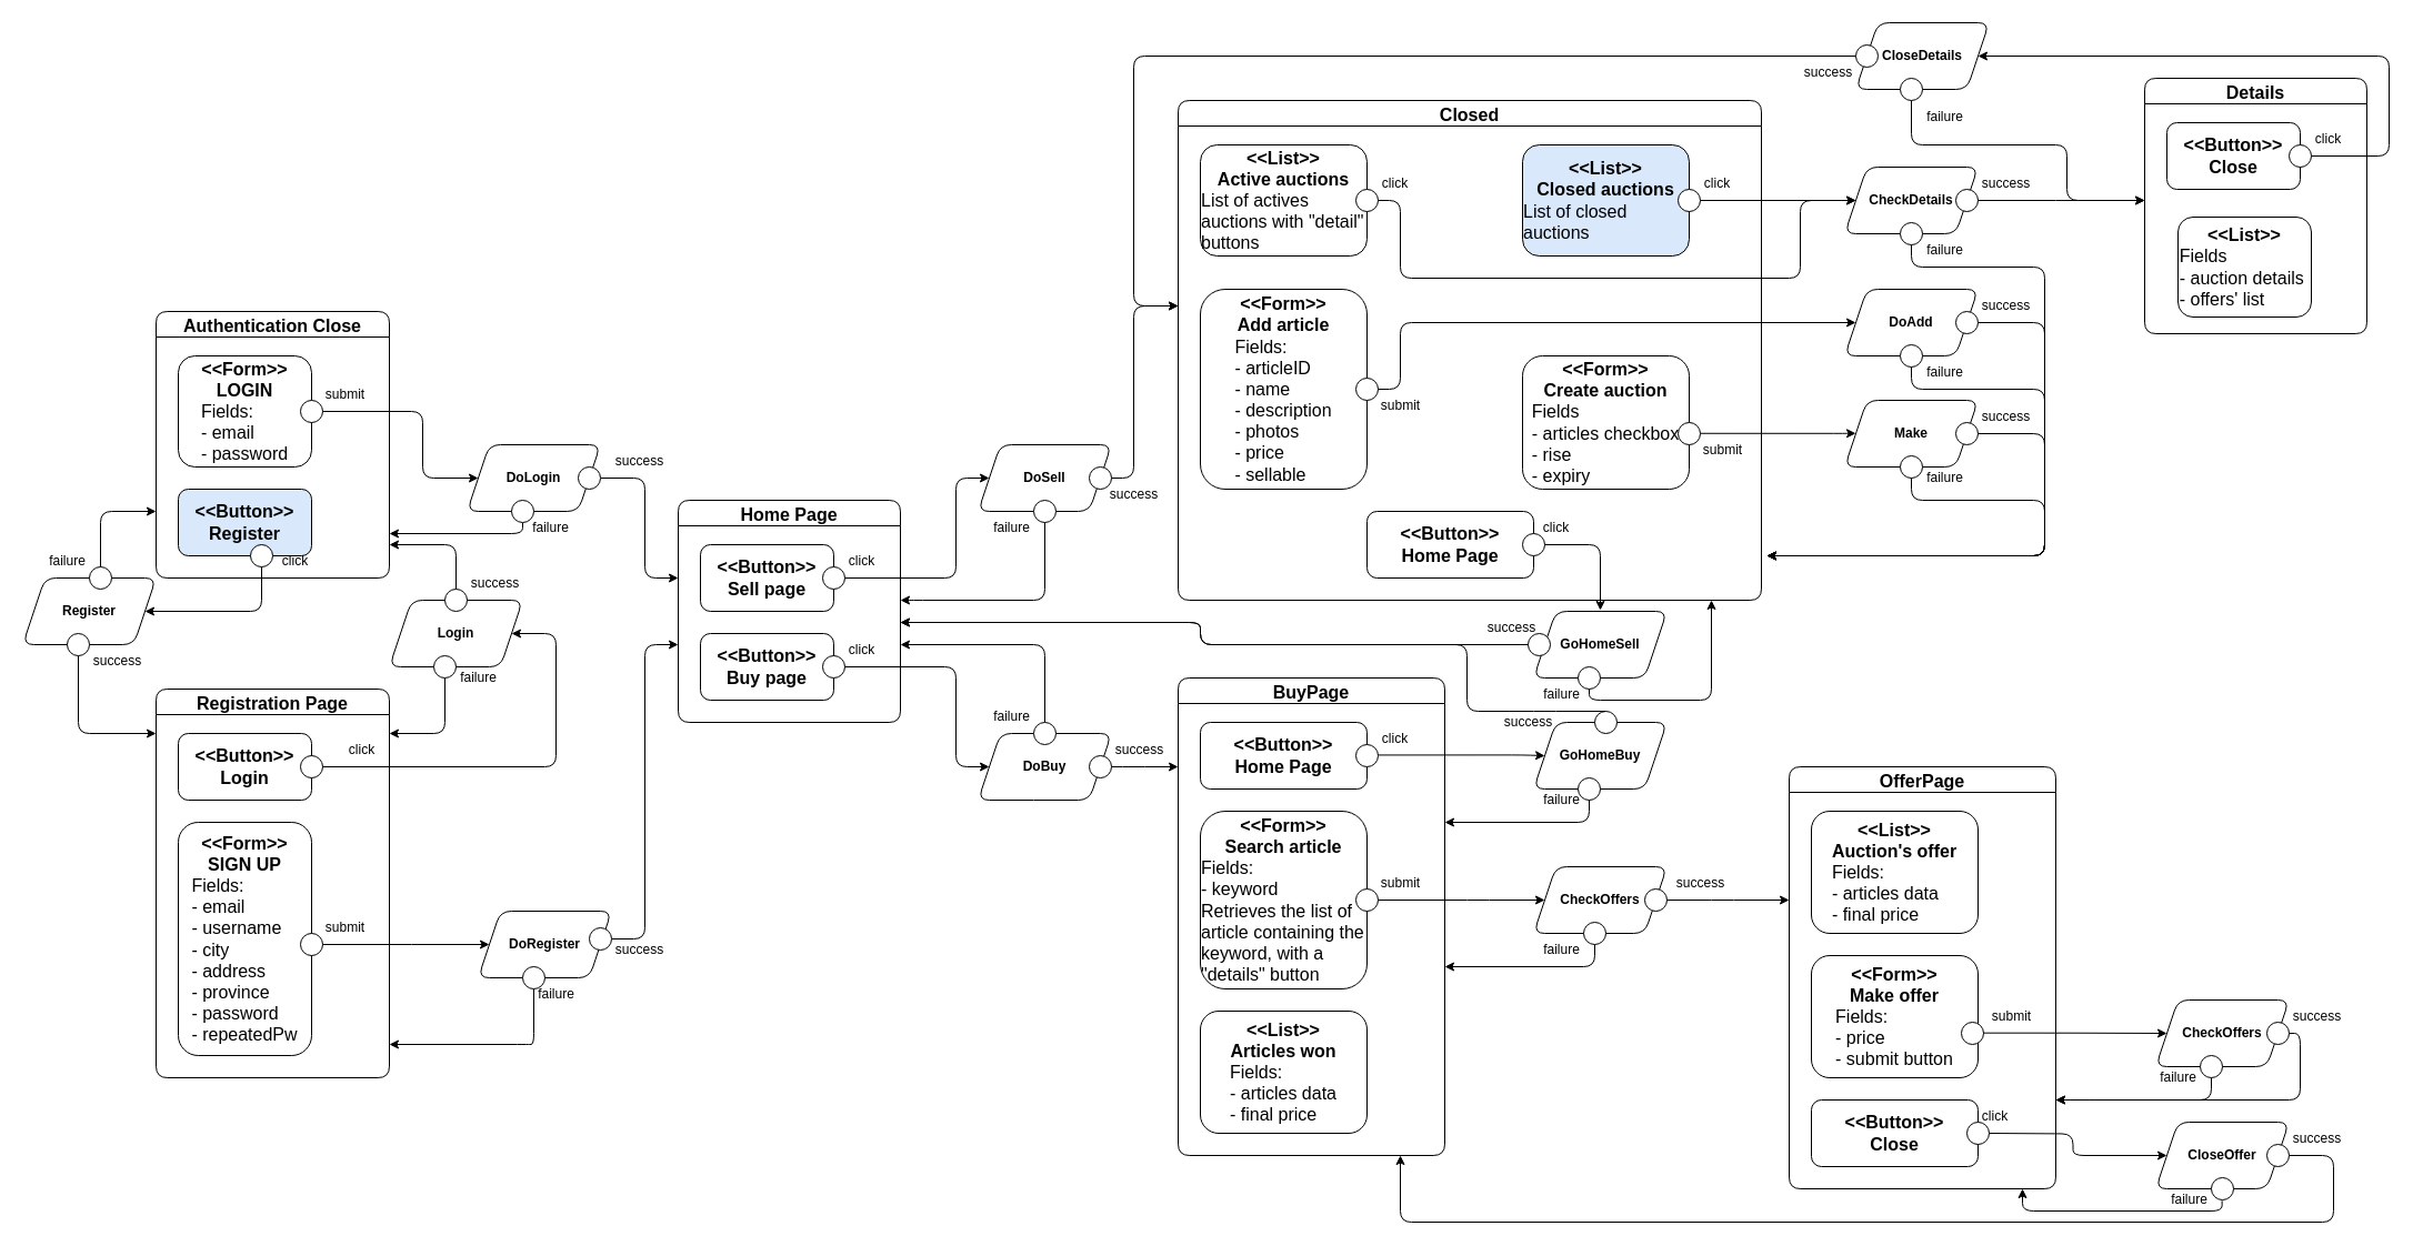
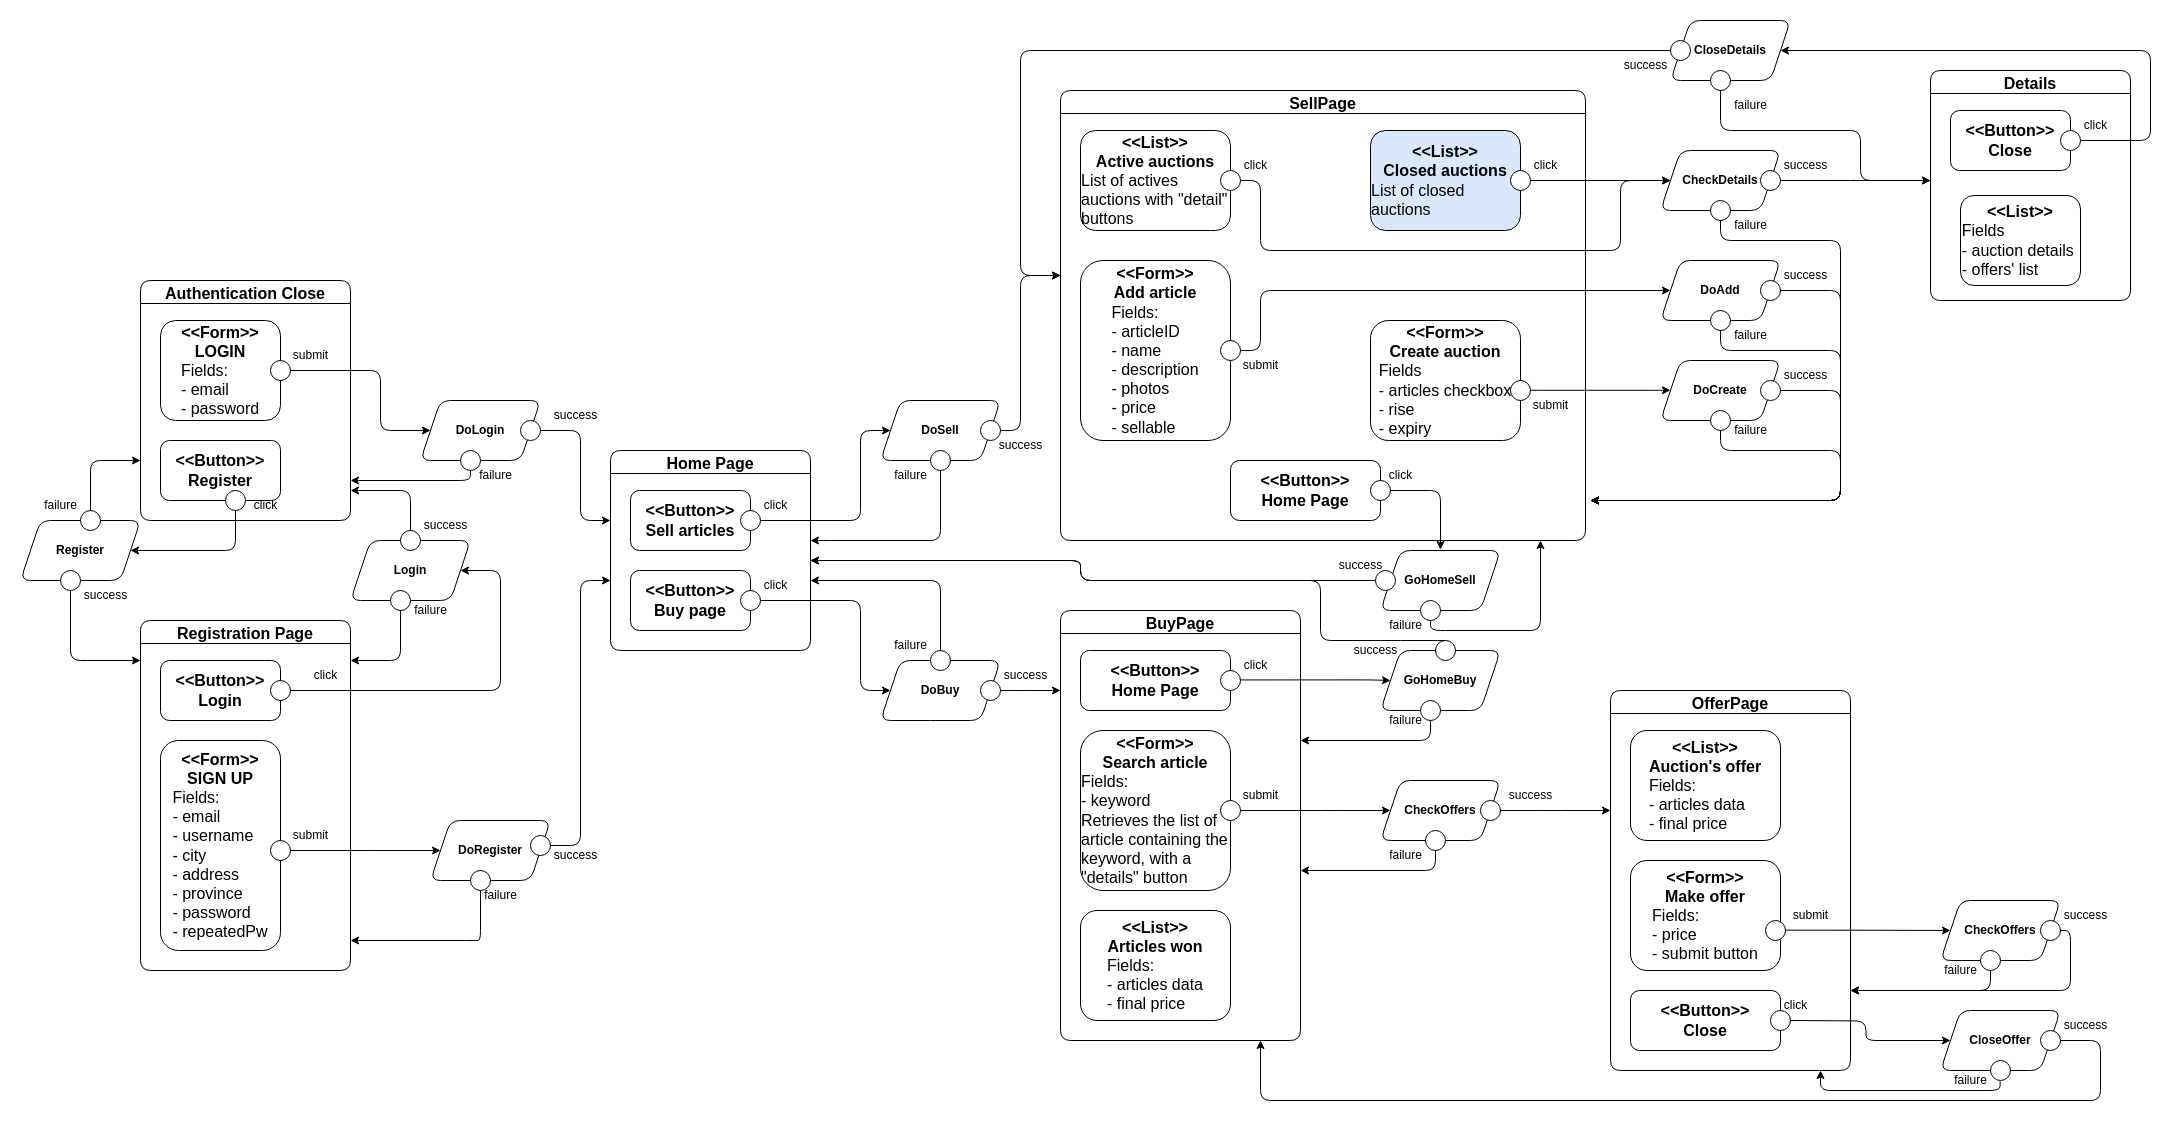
- <mxCell id="43" value="Closed" style="swimlane;rounded=1;fontSize=16;" parent="1" vertex="1"><mxGeometry x="1060" y="90" width="525" height="450" as="geometry" /></mxCell>
+ <mxCell id="43" value="SellPage" style="swimlane;rounded=1;fontSize=16;" parent="1" vertex="1"><mxGeometry x="1060" y="90" width="525" height="450" as="geometry" /></mxCell>
- <mxCell id="81" value="&lt;b&gt;Make&lt;/b&gt;" style="shape=parallelogram;perimeter=parallelogramPerimeter;whiteSpace=wrap;html=1;fixedSize=1;fontSize=12;rounded=1;" parent="1" vertex="1"><mxGeometry x="1660" y="360" width="120" height="60" as="geometry" /></mxCell>
+ <mxCell id="81" value="&lt;b&gt;DoCreate&lt;/b&gt;" style="shape=parallelogram;perimeter=parallelogramPerimeter;whiteSpace=wrap;html=1;fixedSize=1;fontSize=12;rounded=1;" parent="1" vertex="1"><mxGeometry x="1660" y="360" width="120" height="60" as="geometry" /></mxCell>
- <mxCell id="6" value="&lt;div&gt;&lt;b&gt;&amp;lt;&amp;lt;Button&amp;gt;&amp;gt;&lt;/b&gt;&lt;/div&gt;&lt;div&gt;&lt;b&gt;Register&lt;/b&gt;&lt;/div&gt;" style="rounded=1;whiteSpace=wrap;html=1;fontSize=16;fillColor=#dae8fc;" parent="2" vertex="1"><mxGeometry x="20" y="160" width="120" height="60" as="geometry" /></mxCell>
+ <mxCell id="6" value="&lt;div&gt;&lt;b&gt;&amp;lt;&amp;lt;Button&amp;gt;&amp;gt;&lt;/b&gt;&lt;/div&gt;&lt;div&gt;&lt;b&gt;Register&lt;/b&gt;&lt;/div&gt;" style="rounded=1;whiteSpace=wrap;html=1;fontSize=16;" parent="2" vertex="1"><mxGeometry x="20" y="160" width="120" height="60" as="geometry" /></mxCell>
- <mxCell id="33" value="&lt;div&gt;&lt;b&gt;&amp;lt;&amp;lt;Button&amp;gt;&amp;gt;&lt;/b&gt;&lt;/div&gt;&lt;div&gt;&lt;b&gt;Sell page&lt;/b&gt;&lt;/div&gt;" style="rounded=1;whiteSpace=wrap;html=1;fontSize=16;" parent="32" vertex="1"><mxGeometry x="20" y="40" width="120" height="60" as="geometry" /></mxCell>
+ <mxCell id="33" value="&lt;div&gt;&lt;b&gt;&amp;lt;&amp;lt;Button&amp;gt;&amp;gt;&lt;/b&gt;&lt;/div&gt;&lt;div&gt;&lt;b&gt;Sell articles&lt;/b&gt;&lt;/div&gt;" style="rounded=1;whiteSpace=wrap;html=1;fontSize=16;" parent="32" vertex="1"><mxGeometry x="20" y="40" width="120" height="60" as="geometry" /></mxCell>
